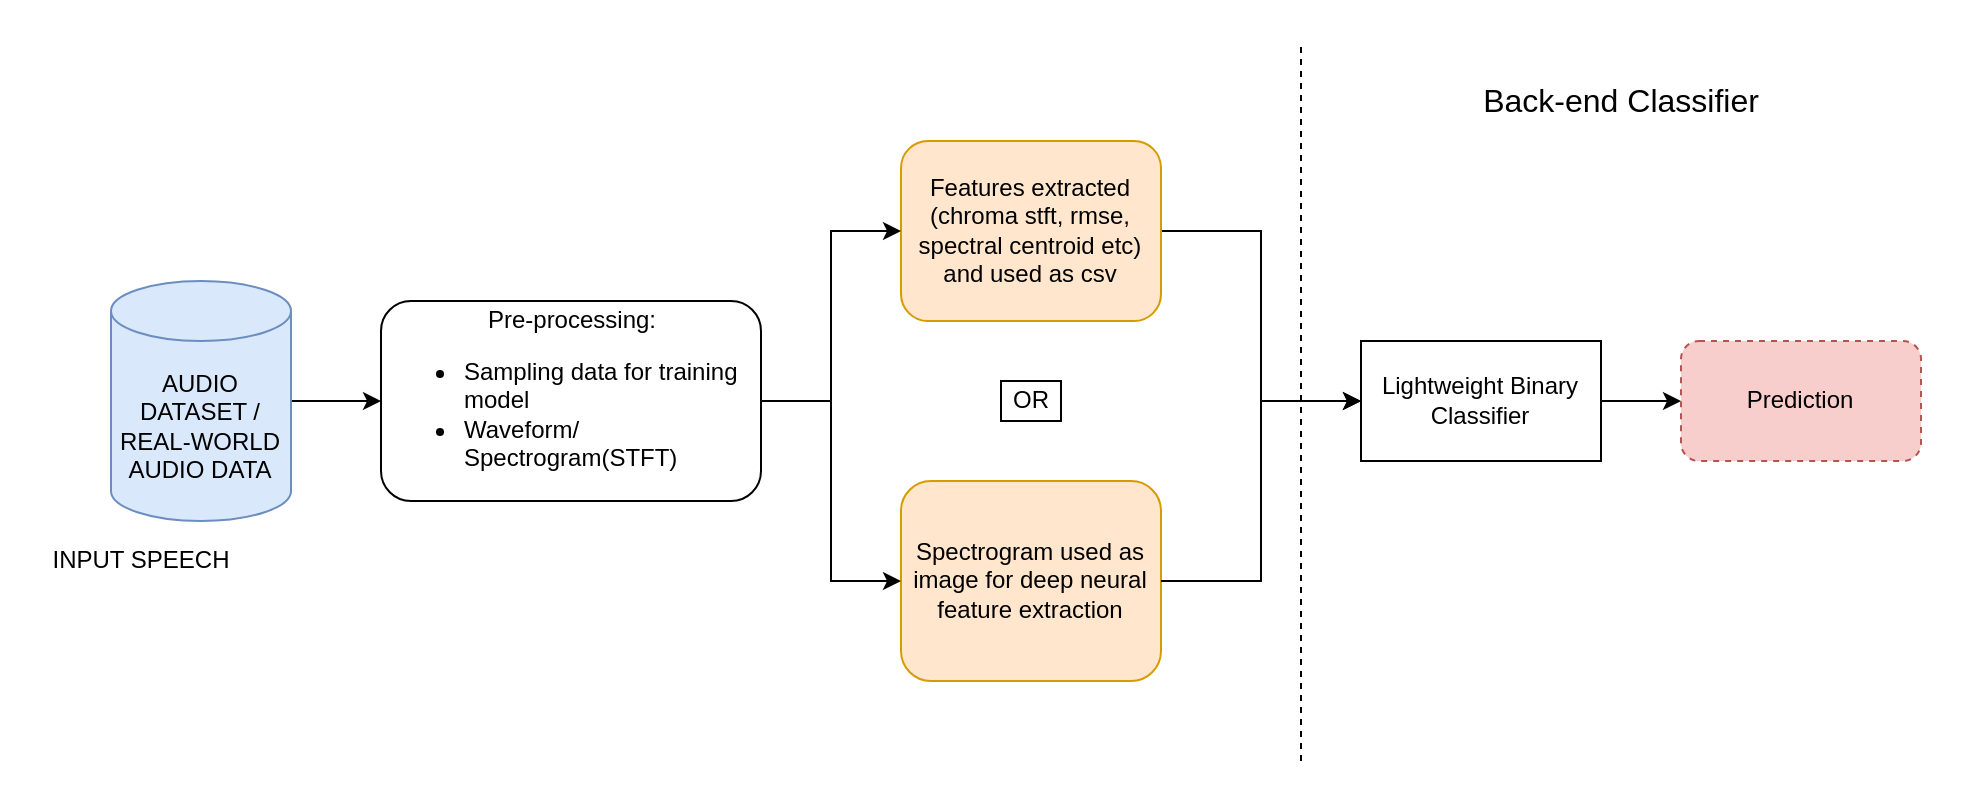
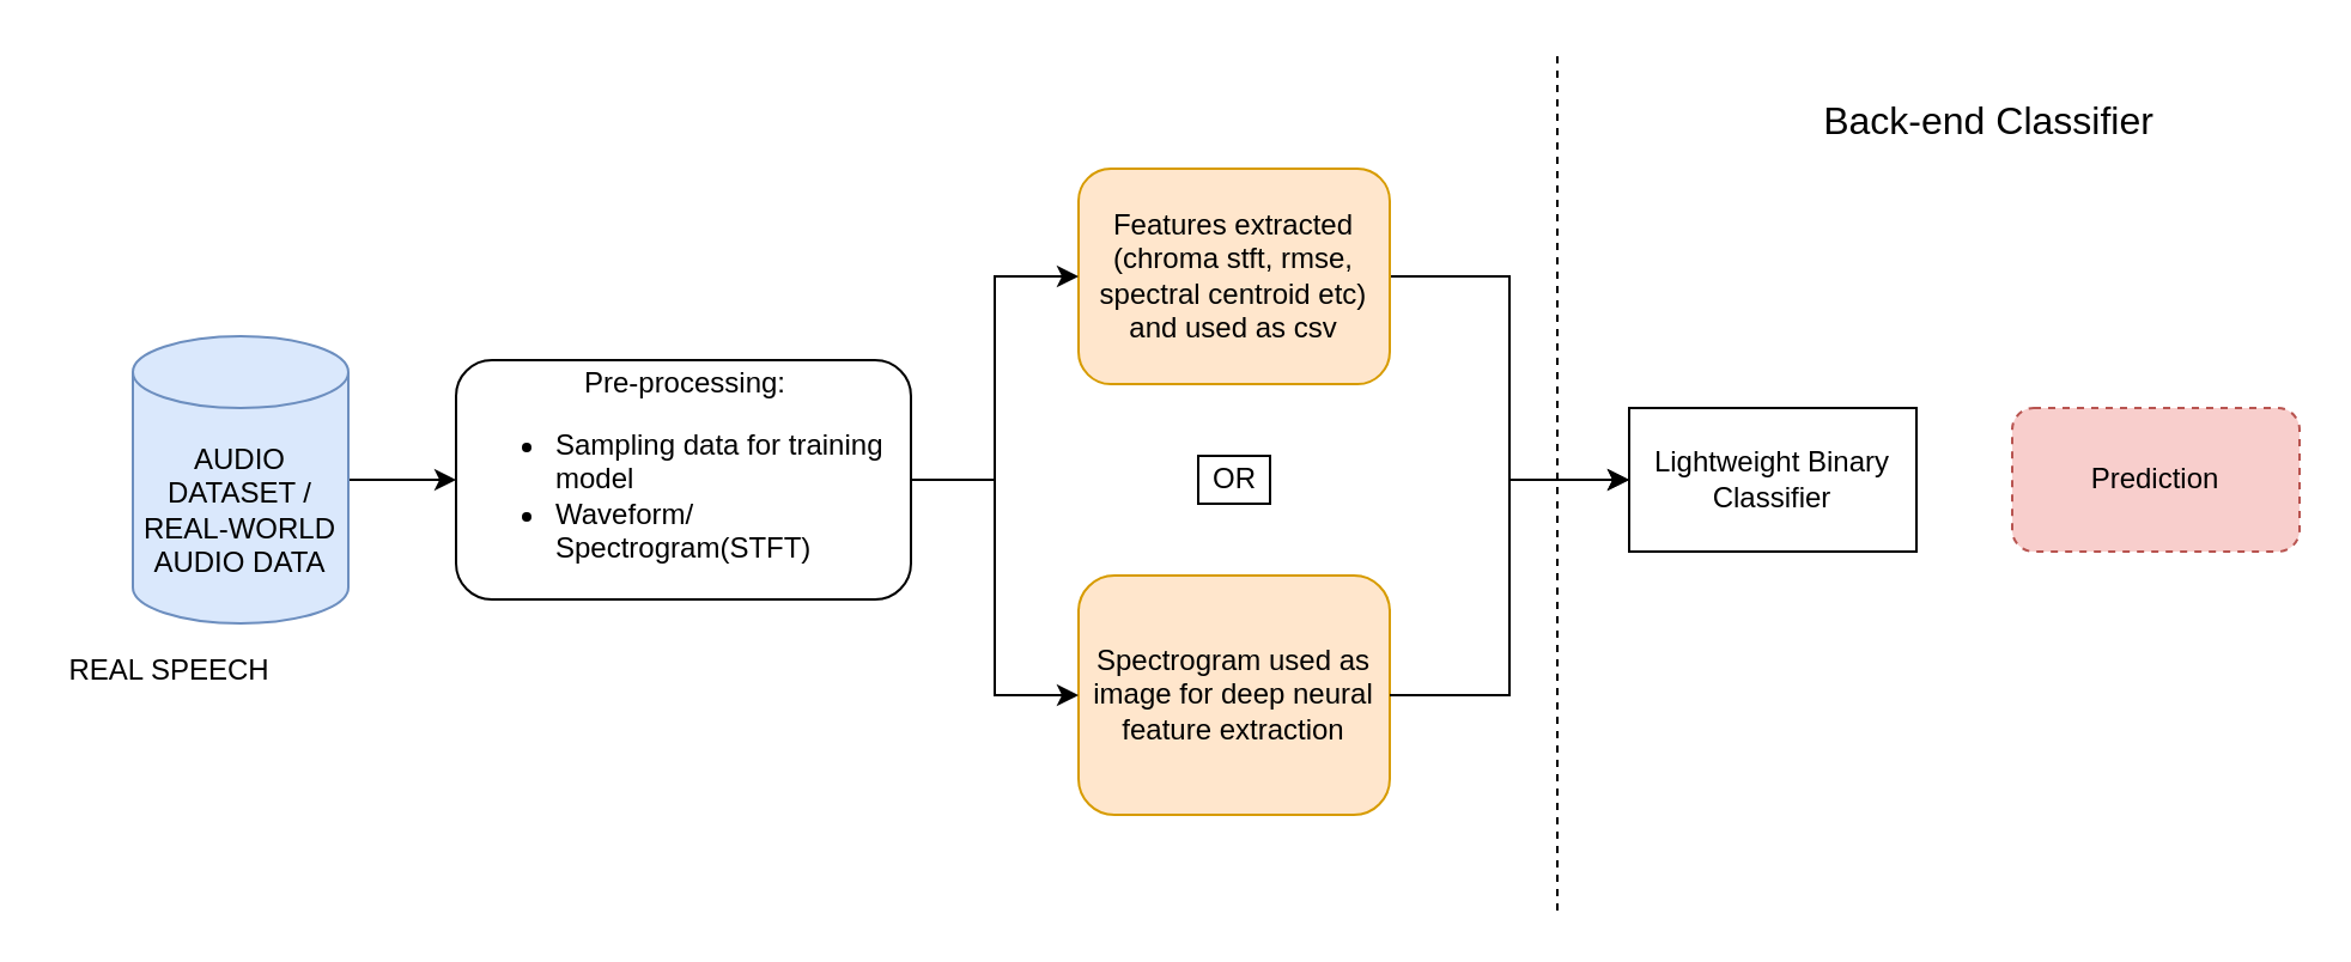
- <mxCell id="16" value="&lt;font style=&quot;font-size: 16px&quot;&gt;Back-end Classifier&lt;/font&gt;" style="text;html=1;align=center;verticalAlign=middle;resizable=0;points=[];autosize=1;" vertex="1" parent="1"><mxGeometry x="735" y="40" width="150" height="20" as="geometry" /></mxCell>
+ <mxCell id="16" value="&lt;font style=&quot;font-size: 16px&quot;&gt;Back-end Classifier&lt;/font&gt;" style="text;html=1;align=center;verticalAlign=middle;resizable=0;points=[];autosize=1;" vertex="1" parent="1"><mxGeometry x="755" y="40" width="150" height="20" as="geometry" /></mxCell>
- <mxCell id="6" value="" style="edgeStyle=orthogonalEdgeStyle;rounded=0;orthogonalLoop=1;jettySize=auto;html=1;" edge="1" parent="1" source="7" target="14"><mxGeometry relative="1" as="geometry" /></mxCell>
- <mxCell id="17" value="INPUT SPEECH" style="text;html=1;align=center;verticalAlign=middle;resizable=0;points=[];autosize=1;" vertex="1" parent="1"><mxGeometry x="20" y="270" width="100" height="20" as="geometry" /></mxCell>
+ <mxCell id="17" value="REAL SPEECH" style="text;html=1;align=center;verticalAlign=middle;resizable=0;points=[];autosize=1;" vertex="1" parent="1"><mxGeometry x="20" y="270" width="100" height="20" as="geometry" /></mxCell>
